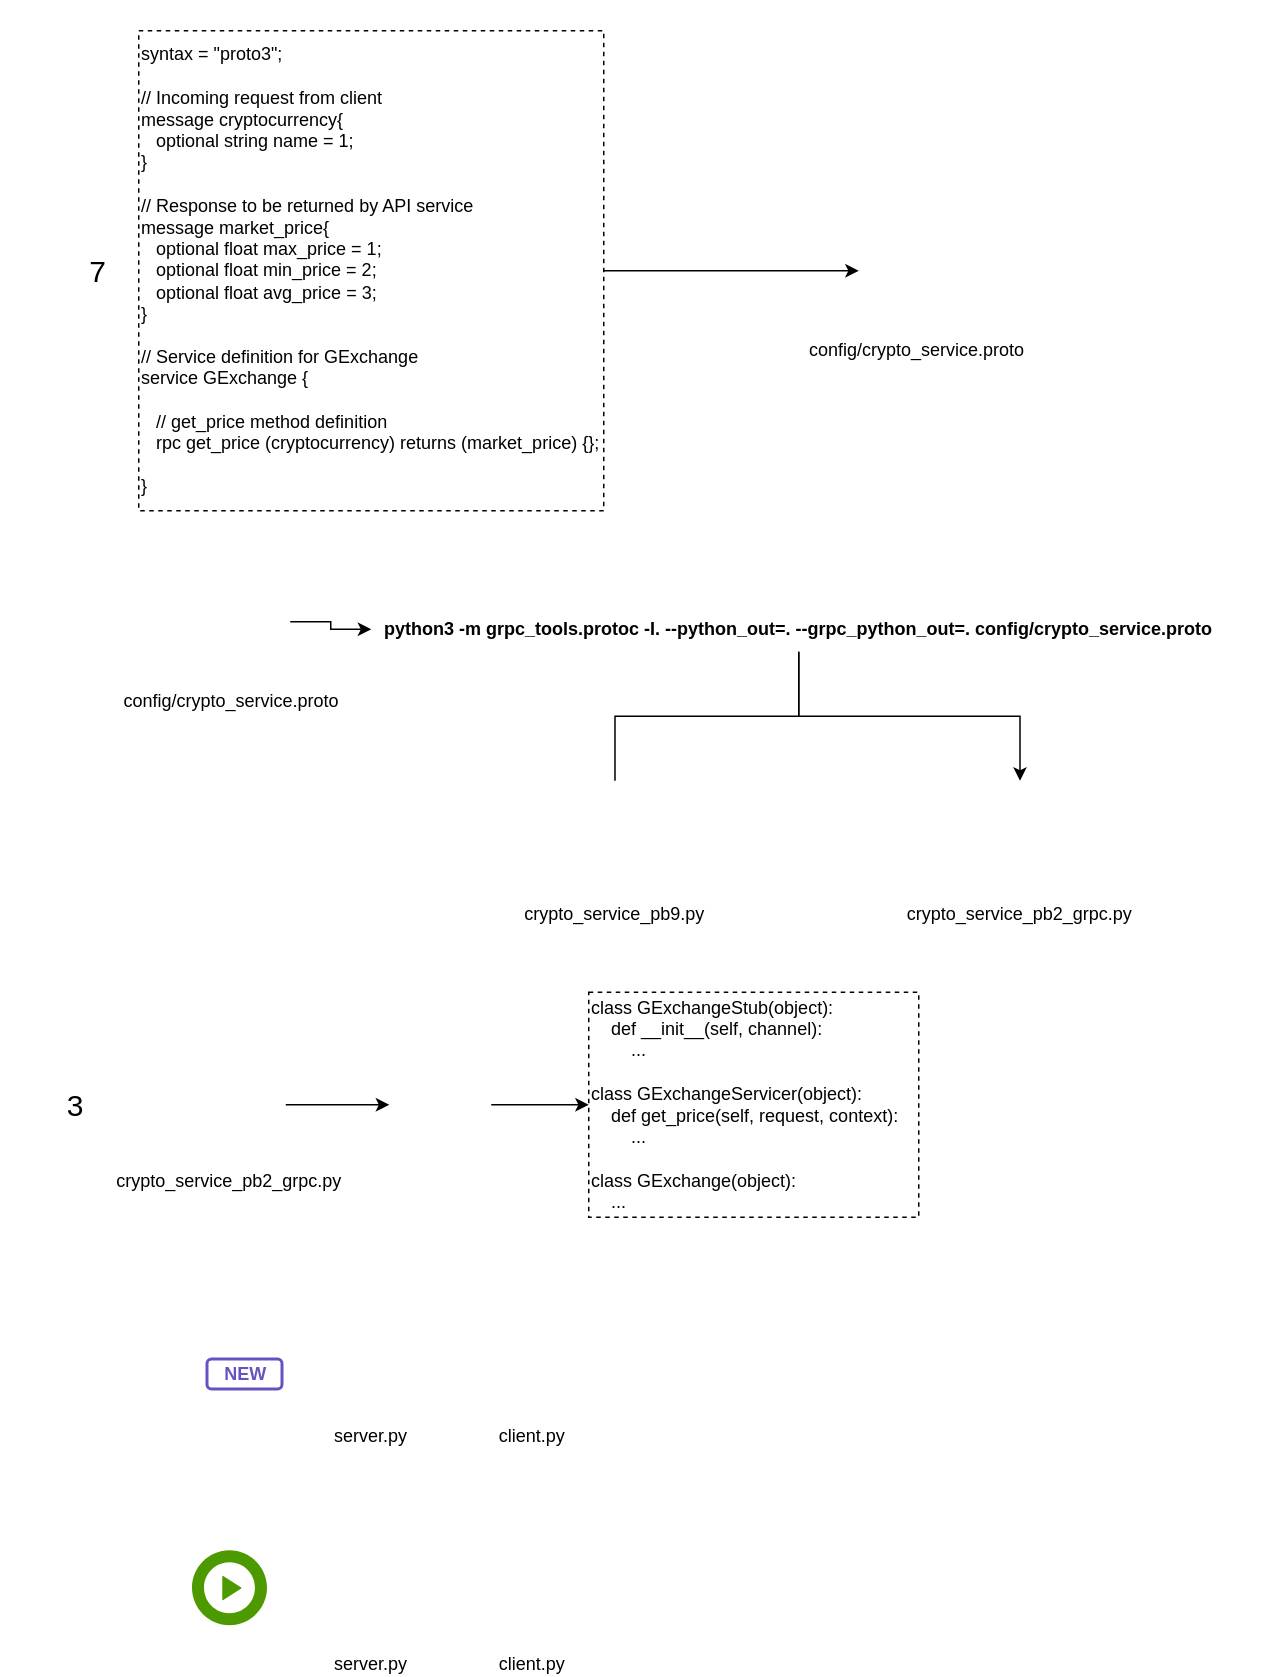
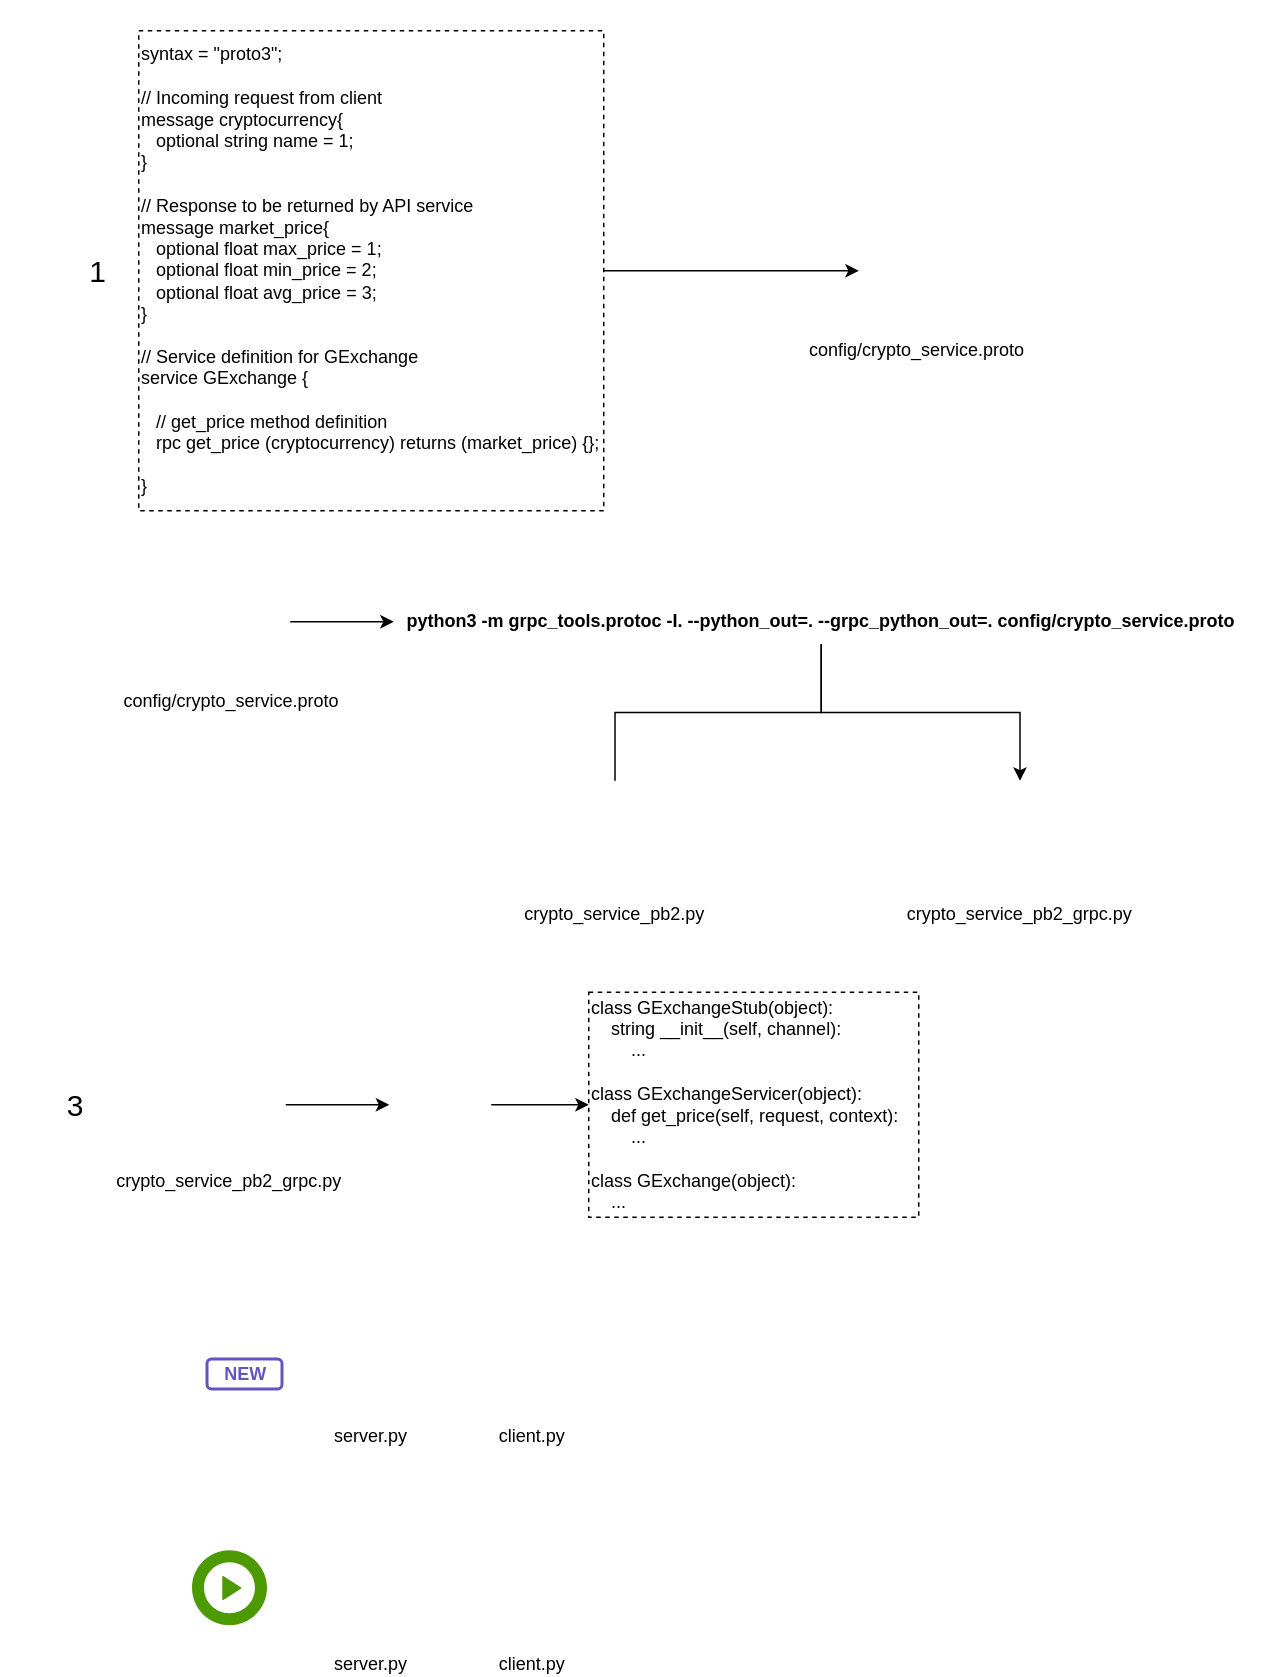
- <mxCell id="21" value="7" style="text;html=1;strokeColor=none;fillColor=none;align=center;verticalAlign=middle;whiteSpace=wrap;rounded=0;dashed=1;fontSize=20;" vertex="1" parent="1"><mxGeometry y="165" width="60" height="30" as="geometry" x="35" /></mxCell>
+ <mxCell id="21" value="1" style="text;html=1;strokeColor=none;fillColor=none;align=center;verticalAlign=middle;whiteSpace=wrap;rounded=0;dashed=1;fontSize=20;" vertex="1" parent="1"><mxGeometry y="165" width="60" height="30" as="geometry" x="35" /></mxCell>
- <mxCell id="6" value="python3 -m grpc_tools.protoc -I. --python_out=. --grpc_python_out=. config/crypto_service.proto" style="text;html=1;strokeColor=none;fillColor=none;align=center;verticalAlign=middle;whiteSpace=wrap;rounded=0;fontStyle=1" vertex="1" parent="1"><mxGeometry x="247" y="404" width="570" height="30" as="geometry" /></mxCell>
+ <mxCell id="6" value="python3 -m grpc_tools.protoc -I. --python_out=. --grpc_python_out=. config/crypto_service.proto" style="text;html=1;strokeColor=none;fillColor=none;align=center;verticalAlign=middle;whiteSpace=wrap;rounded=0;fontStyle=1" vertex="1" parent="1"><mxGeometry x="262" y="399" width="570" height="30" as="geometry" /></mxCell>
- <mxCell id="7" value="crypto_service_pb9.py" style="shape=image;verticalLabelPosition=bottom;labelBackgroundColor=default;verticalAlign=top;aspect=fixed;imageAspect=0;image=https://ficheiros.com.br/assets/img/icons/files/128/py-754.png;" vertex="1" parent="1"><mxGeometry x="372" y="520" width="75" height="75" as="geometry" /></mxCell>
+ <mxCell id="7" value="crypto_service_pb2.py" style="shape=image;verticalLabelPosition=bottom;labelBackgroundColor=default;verticalAlign=top;aspect=fixed;imageAspect=0;image=https://ficheiros.com.br/assets/img/icons/files/128/py-754.png;" vertex="1" parent="1"><mxGeometry x="372" y="520" width="75" height="75" as="geometry" /></mxCell>
- <mxCell id="16" value="&lt;div&gt;&lt;div&gt;class GExchangeStub(object):&lt;/div&gt;&lt;div&gt;&amp;nbsp; &amp;nbsp; def __init__(self, channel):&lt;/div&gt;&lt;div&gt;&amp;nbsp; &amp;nbsp; &amp;nbsp; &amp;nbsp; ...&lt;/div&gt;&lt;br&gt;class GExchangeServicer(object):&lt;/div&gt;&lt;div&gt;&amp;nbsp; &amp;nbsp; def get_price(self, request, context):&lt;br&gt;&amp;nbsp; &amp;nbsp; &amp;nbsp; &amp;nbsp; ...&lt;/div&gt;&lt;br&gt;class GExchange(object):&lt;br&gt;&amp;nbsp; &amp;nbsp; ..." style="text;html=1;strokeColor=default;fillColor=none;align=left;verticalAlign=middle;whiteSpace=wrap;rounded=0;dashed=1;" vertex="1" parent="1"><mxGeometry x="392" y="661" width="220" height="150" as="geometry" /></mxCell>
+ <mxCell id="16" value="&lt;div&gt;&lt;div&gt;class GExchangeStub(object):&lt;/div&gt;&lt;div&gt;&amp;nbsp; &amp;nbsp; string __init__(self, channel):&lt;/div&gt;&lt;div&gt;&amp;nbsp; &amp;nbsp; &amp;nbsp; &amp;nbsp; ...&lt;/div&gt;&lt;br&gt;class GExchangeServicer(object):&lt;/div&gt;&lt;div&gt;&amp;nbsp; &amp;nbsp; def get_price(self, request, context):&lt;br&gt;&amp;nbsp; &amp;nbsp; &amp;nbsp; &amp;nbsp; ...&lt;/div&gt;&lt;br&gt;class GExchange(object):&lt;br&gt;&amp;nbsp; &amp;nbsp; ..." style="text;html=1;strokeColor=default;fillColor=none;align=left;verticalAlign=middle;whiteSpace=wrap;rounded=0;dashed=1;" vertex="1" parent="1"><mxGeometry x="392" y="661" width="220" height="150" as="geometry" /></mxCell>
